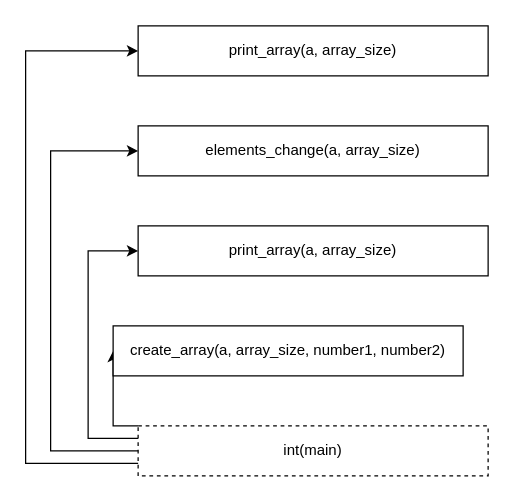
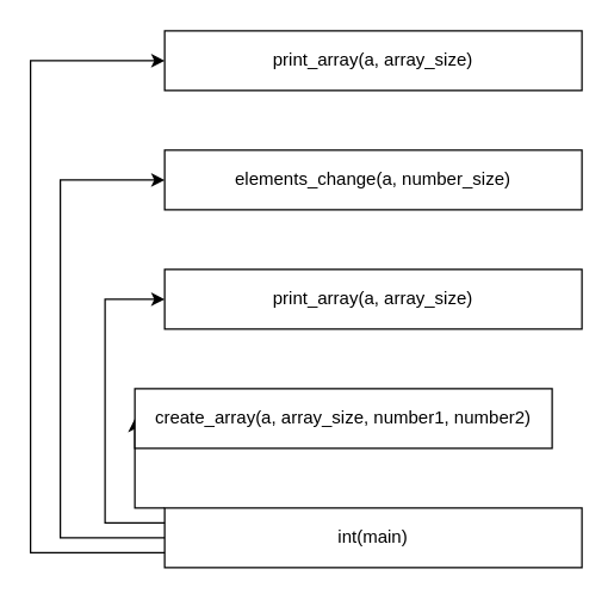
- <mxCell id="6" value="elements_change(a, array_size)" style="rounded=0;whiteSpace=wrap;html=1;" vertex="1" parent="1"><mxGeometry x="110" y="100" width="280" height="40" as="geometry" /></mxCell>
+ <mxCell id="6" value="elements_change(a, number_size)" style="rounded=0;whiteSpace=wrap;html=1;" vertex="1" parent="1"><mxGeometry x="110" y="100" width="280" height="40" as="geometry" /></mxCell>
- <mxCell id="3" value="int(main)" style="rounded=0;whiteSpace=wrap;html=1;dashed=1;" vertex="1" parent="1"><mxGeometry x="110" y="340" width="280" height="40" as="geometry" /></mxCell>
+ <mxCell id="3" value="int(main)" style="rounded=0;whiteSpace=wrap;html=1;" vertex="1" parent="1"><mxGeometry x="110" y="340" width="280" height="40" as="geometry" /></mxCell>
